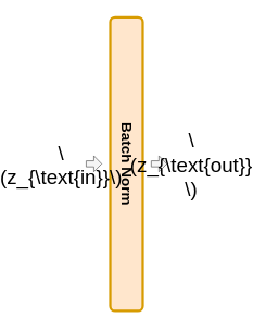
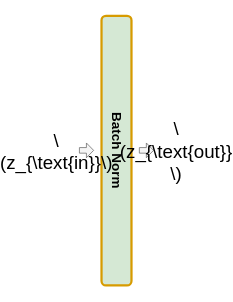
- <mxCell id="3" value="Batch Norm" style="rounded=1;whiteSpace=wrap;html=1;fillColor=#ffe6cc;strokeColor=#d79b00;strokeWidth=3;horizontal=0;rotation=-180;fontStyle=1;fontSize=18;" vertex="1" parent="1"><mxGeometry x="100" y="20" width="40" height="360" as="geometry" /></mxCell>
+ <mxCell id="3" value="Batch Norm" style="rounded=1;whiteSpace=wrap;html=1;fillColor=#d5e8d4;strokeColor=#d79b00;strokeWidth=3;horizontal=0;rotation=-180;fontStyle=1;fontSize=18;" vertex="1" parent="1"><mxGeometry x="100" y="20" width="40" height="360" as="geometry" /></mxCell>
